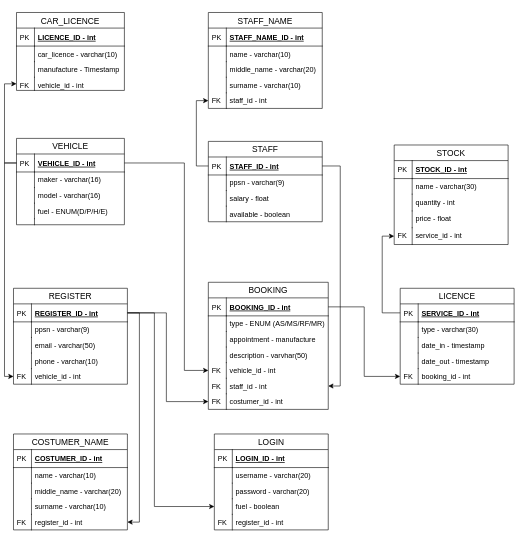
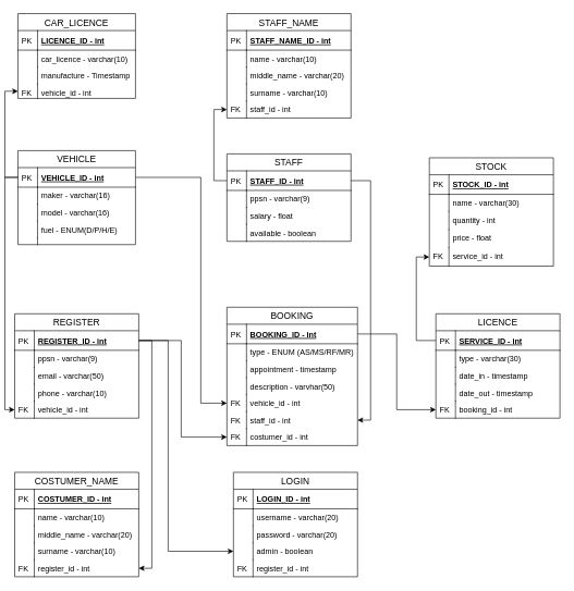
- <mxCell id="47" value="appointment - manufacture" style="shape=partialRectangle;top=0;left=0;right=0;bottom=0;align=left;verticalAlign=top;fillColor=none;spacingLeft=34;spacingRight=4;overflow=hidden;rotatable=0;points=[[0,0.5],[1,0.5]];portConstraint=eastwest;dropTarget=0;fontSize=12;" parent="42" vertex="1"><mxGeometry y="82" width="200" height="26" as="geometry" /></mxCell>
+ <mxCell id="47" value="appointment - timestamp" style="shape=partialRectangle;top=0;left=0;right=0;bottom=0;align=left;verticalAlign=top;fillColor=none;spacingLeft=34;spacingRight=4;overflow=hidden;rotatable=0;points=[[0,0.5],[1,0.5]];portConstraint=eastwest;dropTarget=0;fontSize=12;" parent="42" vertex="1"><mxGeometry y="82" width="200" height="26" as="geometry" /></mxCell>
- <mxCell id="117" value="fuel - boolean" style="shape=partialRectangle;top=0;left=0;right=0;bottom=0;align=left;verticalAlign=top;fillColor=none;spacingLeft=34;spacingRight=4;overflow=hidden;rotatable=0;points=[[0,0.5],[1,0.5]];portConstraint=eastwest;dropTarget=0;fontSize=12;" parent="110" vertex="1"><mxGeometry y="108" width="190" height="26" as="geometry" /></mxCell>
+ <mxCell id="117" value="admin - boolean" style="shape=partialRectangle;top=0;left=0;right=0;bottom=0;align=left;verticalAlign=top;fillColor=none;spacingLeft=34;spacingRight=4;overflow=hidden;rotatable=0;points=[[0,0.5],[1,0.5]];portConstraint=eastwest;dropTarget=0;fontSize=12;" parent="110" vertex="1"><mxGeometry y="108" width="190" height="26" as="geometry" /></mxCell>
